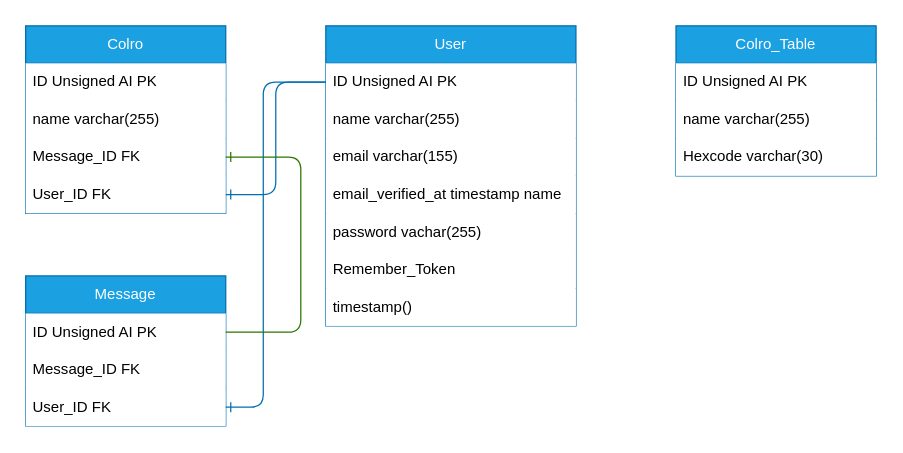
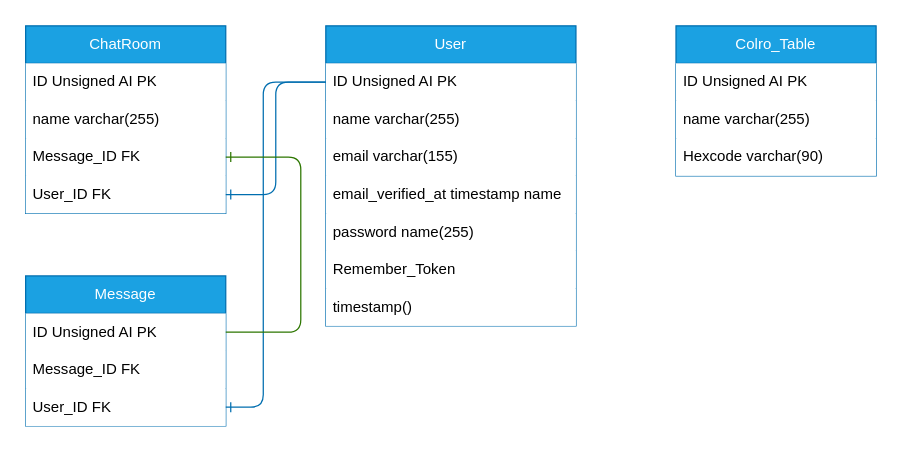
- <mxCell id="2" value="Colro" style="swimlane;fontStyle=0;childLayout=stackLayout;horizontal=1;startSize=30;horizontalStack=0;resizeParent=1;resizeParentMax=0;resizeLast=0;collapsible=1;marginBottom=0;whiteSpace=wrap;html=1;fillColor=#1ba1e2;strokeColor=#006EAF;fontColor=#ffffff;" parent="1" vertex="1"><mxGeometry x="20" y="20" width="160" height="150" as="geometry" /></mxCell>
+ <mxCell id="2" value="ChatRoom" style="swimlane;fontStyle=0;childLayout=stackLayout;horizontal=1;startSize=30;horizontalStack=0;resizeParent=1;resizeParentMax=0;resizeLast=0;collapsible=1;marginBottom=0;whiteSpace=wrap;html=1;fillColor=#1ba1e2;strokeColor=#006EAF;fontColor=#ffffff;" parent="1" vertex="1"><mxGeometry x="20" y="20" width="160" height="150" as="geometry" /></mxCell>
- <mxCell id="18" value="Hexcode varchar(30)" style="text;align=left;verticalAlign=middle;spacingLeft=4;spacingRight=4;overflow=hidden;points=[[0,0.5],[1,0.5]];portConstraint=eastwest;rotatable=0;whiteSpace=wrap;html=1;fillColor=light-dark(#FFFFFF,#FFFFFF);" parent="15" vertex="1"><mxGeometry y="90" width="160" height="30" as="geometry" /></mxCell>
+ <mxCell id="18" value="Hexcode varchar(90)" style="text;align=left;verticalAlign=middle;spacingLeft=4;spacingRight=4;overflow=hidden;points=[[0,0.5],[1,0.5]];portConstraint=eastwest;rotatable=0;whiteSpace=wrap;html=1;fillColor=light-dark(#FFFFFF,#FFFFFF);" parent="15" vertex="1"><mxGeometry y="90" width="160" height="30" as="geometry" /></mxCell>
- <mxCell id="12" value="password vachar(255)" style="text;align=left;verticalAlign=middle;spacingLeft=4;spacingRight=4;overflow=hidden;points=[[0,0.5],[1,0.5]];portConstraint=eastwest;rotatable=0;whiteSpace=wrap;html=1;fillColor=light-dark(#FFFFFF,#FFFFFF);" parent="7" vertex="1"><mxGeometry y="150" width="200" height="30" as="geometry" /></mxCell>
+ <mxCell id="12" value="password name(255)" style="text;align=left;verticalAlign=middle;spacingLeft=4;spacingRight=4;overflow=hidden;points=[[0,0.5],[1,0.5]];portConstraint=eastwest;rotatable=0;whiteSpace=wrap;html=1;fillColor=light-dark(#FFFFFF,#FFFFFF);" parent="7" vertex="1"><mxGeometry y="150" width="200" height="30" as="geometry" /></mxCell>
